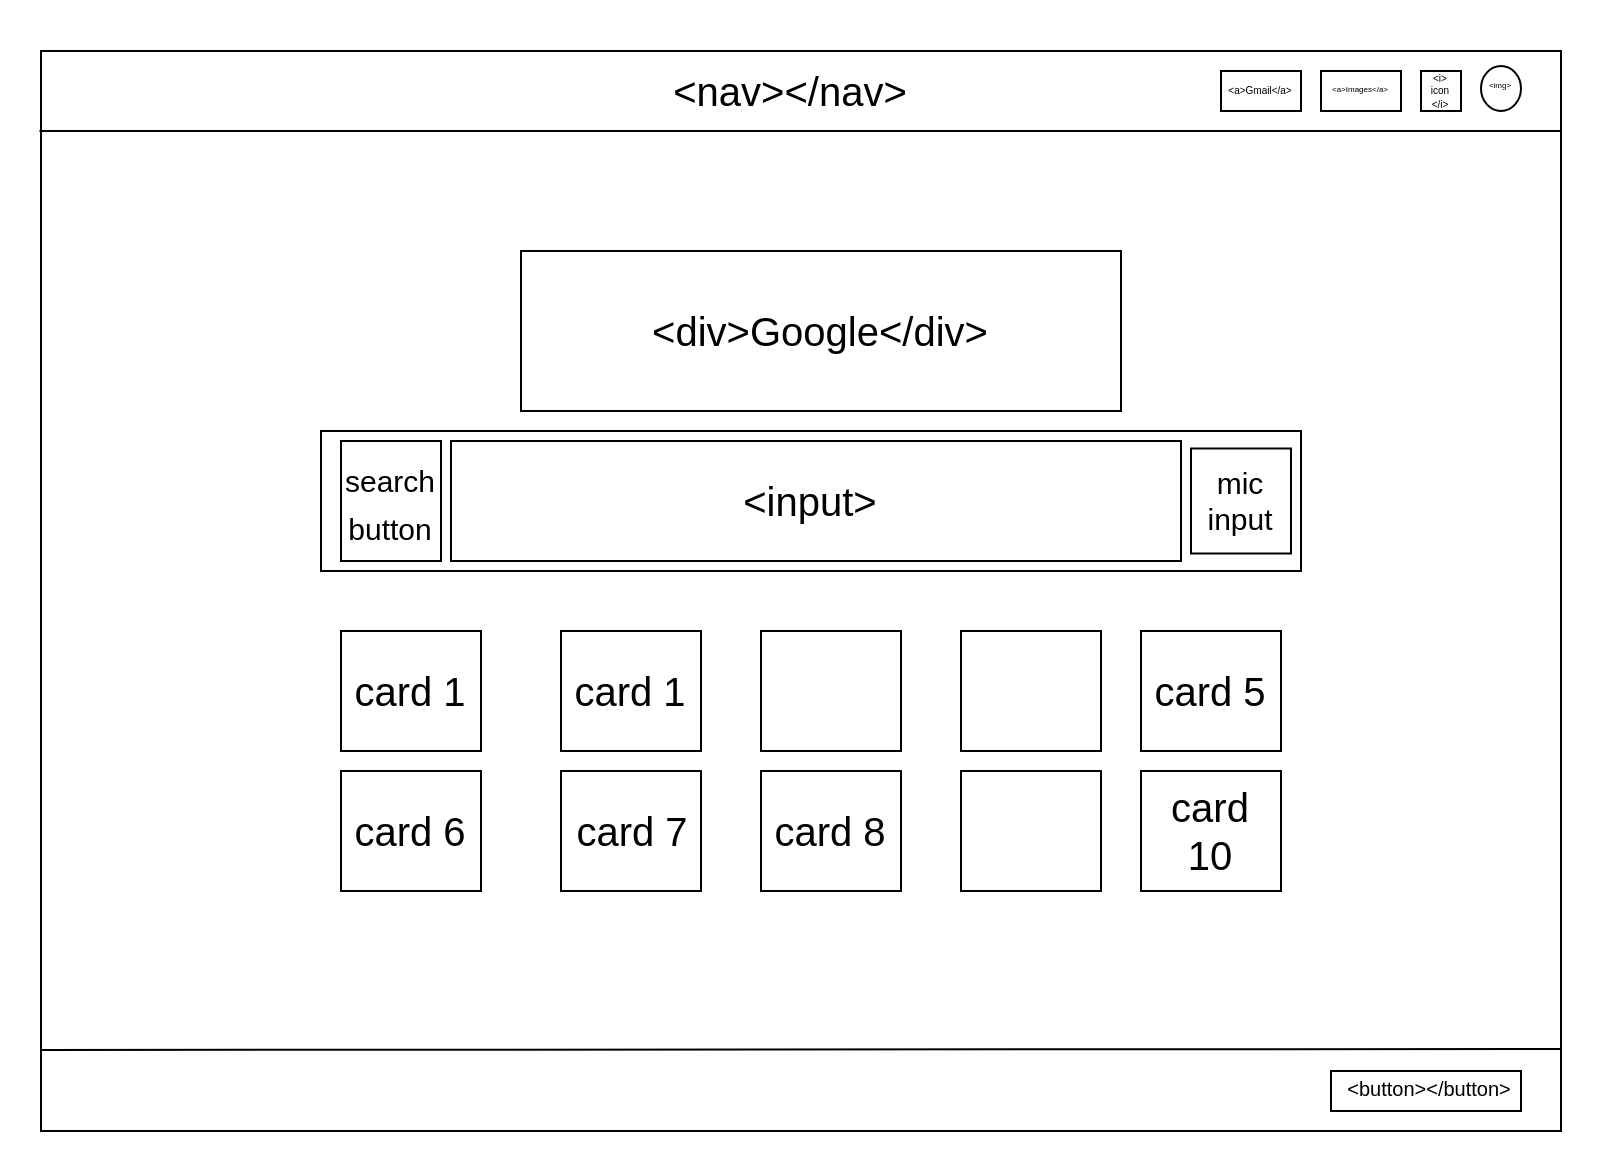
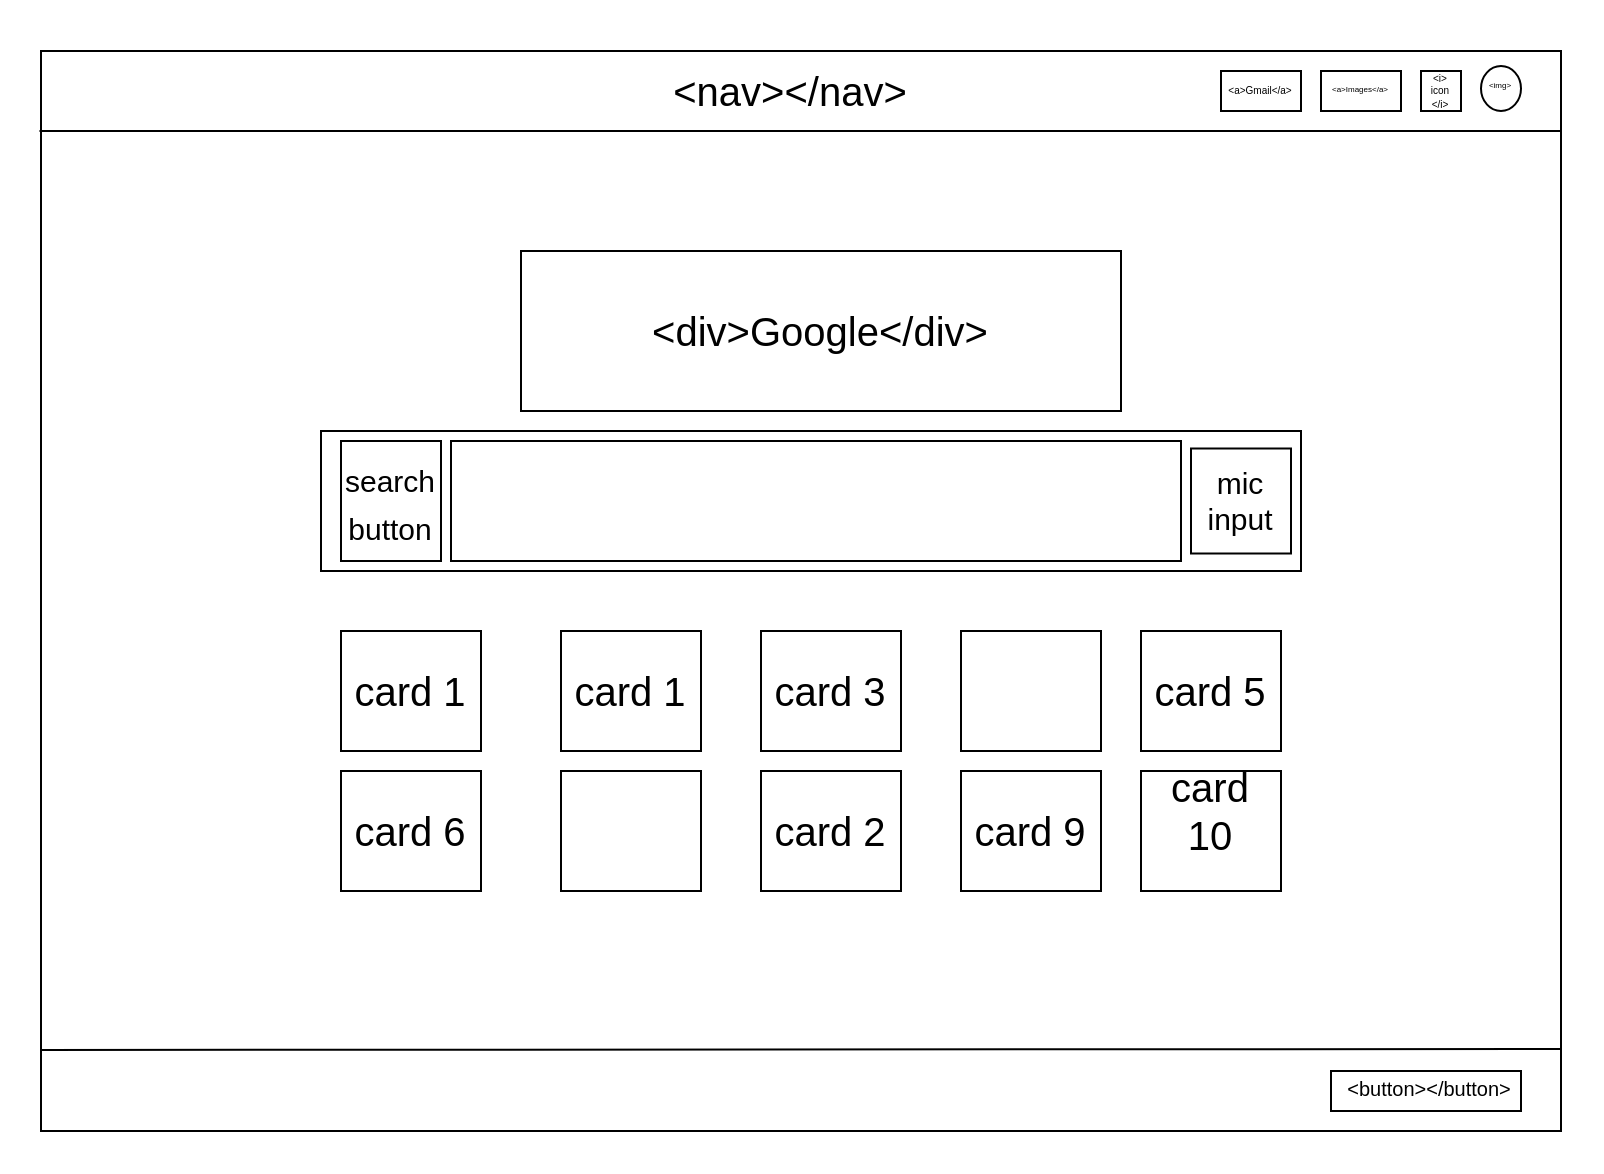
- <mxCell id="20" value="&lt;font style=&quot;font-size: 20px;&quot;&gt;&amp;lt;input&amp;gt;&lt;/font&gt;" style="text;html=1;strokeColor=none;fillColor=none;align=center;verticalAlign=middle;whiteSpace=wrap;rounded=0;fontSize=15;" vertex="1" parent="1"><mxGeometry x="350" y="235" width="110" height="30" as="geometry" /></mxCell>
+ <mxCell id="27" value="card 3" style="text;html=1;strokeColor=none;fillColor=none;align=center;verticalAlign=middle;whiteSpace=wrap;rounded=0;fontSize=20;" vertex="1" parent="1"><mxGeometry x="385" y="330" width="60" height="30" as="geometry" /></mxCell>
- <mxCell id="37" value="card 7" style="text;html=1;strokeColor=none;fillColor=none;align=center;verticalAlign=middle;whiteSpace=wrap;rounded=0;fontSize=20;" vertex="1" parent="1"><mxGeometry x="286" y="400" width="60" height="30" as="geometry" /></mxCell>
- <mxCell id="36" value="card 8" style="text;html=1;strokeColor=none;fillColor=none;align=center;verticalAlign=middle;whiteSpace=wrap;rounded=0;fontSize=20;" vertex="1" parent="1"><mxGeometry x="385" y="400" width="60" height="30" as="geometry" /></mxCell>
+ <mxCell id="36" value="card 2" style="text;html=1;strokeColor=none;fillColor=none;align=center;verticalAlign=middle;whiteSpace=wrap;rounded=0;fontSize=20;" vertex="1" parent="1"><mxGeometry x="385" y="400" width="60" height="30" as="geometry" /></mxCell>
+ <mxCell id="38" value="card 9" style="text;html=1;strokeColor=none;fillColor=none;align=center;verticalAlign=middle;whiteSpace=wrap;rounded=0;fontSize=20;" vertex="1" parent="1"><mxGeometry x="485" y="400" width="60" height="30" as="geometry" /></mxCell>
- <mxCell id="39" value="card 10" style="text;html=1;strokeColor=none;fillColor=none;align=center;verticalAlign=middle;whiteSpace=wrap;rounded=0;fontSize=20;" vertex="1" parent="1"><mxGeometry x="575" y="400" width="60" height="30" as="geometry" /></mxCell>
+ <mxCell id="39" value="card 10" style="text;html=1;strokeColor=none;fillColor=none;align=center;verticalAlign=middle;whiteSpace=wrap;rounded=0;fontSize=20;" vertex="1" parent="1"><mxGeometry x="575" y="390" width="60" height="30" as="geometry" /></mxCell>
